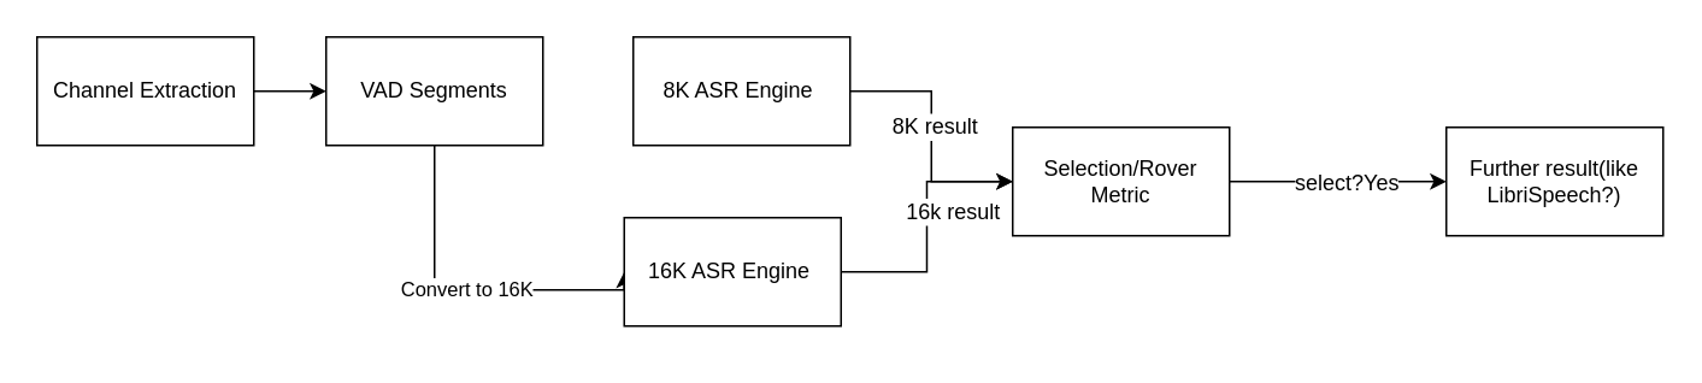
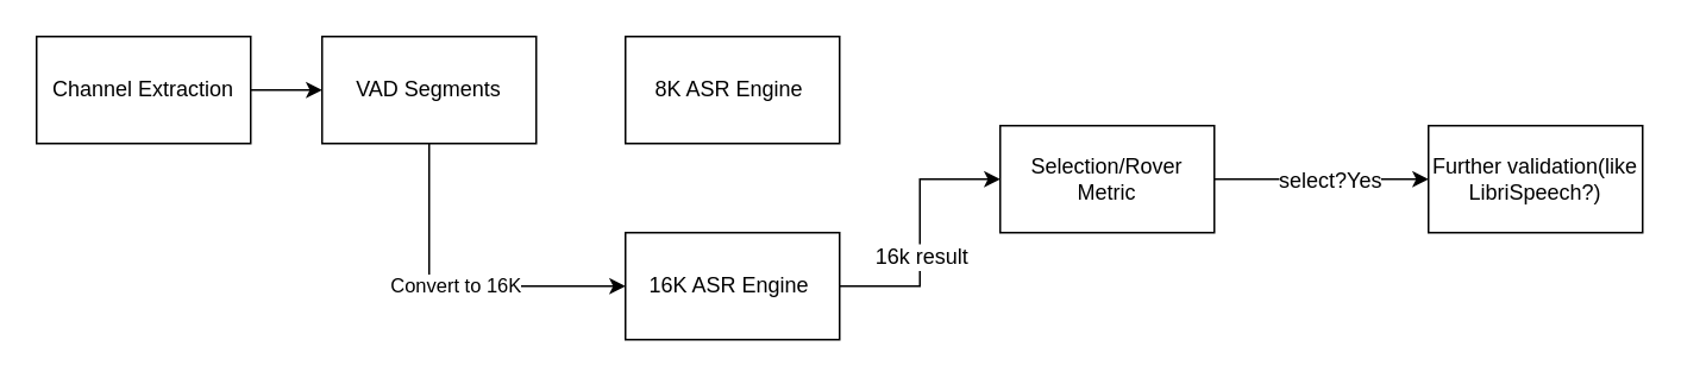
- <mxCell id="6" style="edgeStyle=orthogonalEdgeStyle;rounded=0;orthogonalLoop=1;jettySize=auto;html=1;entryX=0;entryY=0.5;entryDx=0;entryDy=0;" edge="1" parent="1" source="8" target="14"><mxGeometry relative="1" as="geometry" /></mxCell>
- <mxCell id="7" value="8K result" style="text;html=1;resizable=0;points=[];align=center;verticalAlign=middle;labelBackgroundColor=#ffffff;" vertex="1" connectable="0" parent="6"><mxGeometry x="-0.357" y="-19" relative="1" as="geometry"><mxPoint x="20" y="19" as="offset" /></mxGeometry></mxCell>
- <mxCell id="15" value="Further result(like LibriSpeech?)" style="rounded=0;whiteSpace=wrap;html=1;" vertex="1" parent="1"><mxGeometry x="800" y="70" width="120" height="60" as="geometry" /></mxCell>
+ <mxCell id="15" value="Further validation(like LibriSpeech?)" style="rounded=0;whiteSpace=wrap;html=1;" vertex="1" parent="1"><mxGeometry x="800" y="70" width="120" height="60" as="geometry" /></mxCell>
- <mxCell id="11" value="16K ASR Engine&amp;nbsp;" style="rounded=0;whiteSpace=wrap;html=1;" vertex="1" parent="1"><mxGeometry x="345" y="120" width="120" height="60" as="geometry" /></mxCell>
+ <mxCell id="11" value="16K ASR Engine&amp;nbsp;" style="rounded=0;whiteSpace=wrap;html=1;" vertex="1" parent="1"><mxGeometry x="350" y="130" width="120" height="60" as="geometry" /></mxCell>
